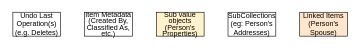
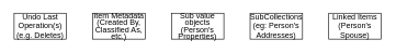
- <mxCell id="3" value="&lt;p style=&quot;line-height: 90%;&quot;&gt;Sub value objects&lt;br&gt;(Person's Properties)&lt;/p&gt;" style="rounded=0;whiteSpace=wrap;html=1;fillColor=#fff2cc;" parent="1" vertex="1"><mxGeometry x="260" y="20" width="80" height="40" as="geometry" /></mxCell>
+ <mxCell id="3" value="&lt;p style=&quot;line-height: 90%;&quot;&gt;Sub value objects&lt;br&gt;(Person's Properties)&lt;/p&gt;" style="rounded=0;whiteSpace=wrap;html=1;" parent="1" vertex="1"><mxGeometry x="260" y="20" width="80" height="40" as="geometry" /></mxCell>
- <mxCell id="6" value="Linked Items&lt;br&gt;(Person's Spouse)" style="rounded=0;whiteSpace=wrap;html=1;fillColor=#ffe6cc;" parent="1" vertex="1"><mxGeometry x="500" y="20" width="80" height="40" as="geometry" /></mxCell>
+ <mxCell id="6" value="Linked Items&lt;br&gt;(Person's Spouse)" style="rounded=0;whiteSpace=wrap;html=1;" parent="1" vertex="1"><mxGeometry x="500" y="20" width="80" height="40" as="geometry" /></mxCell>
